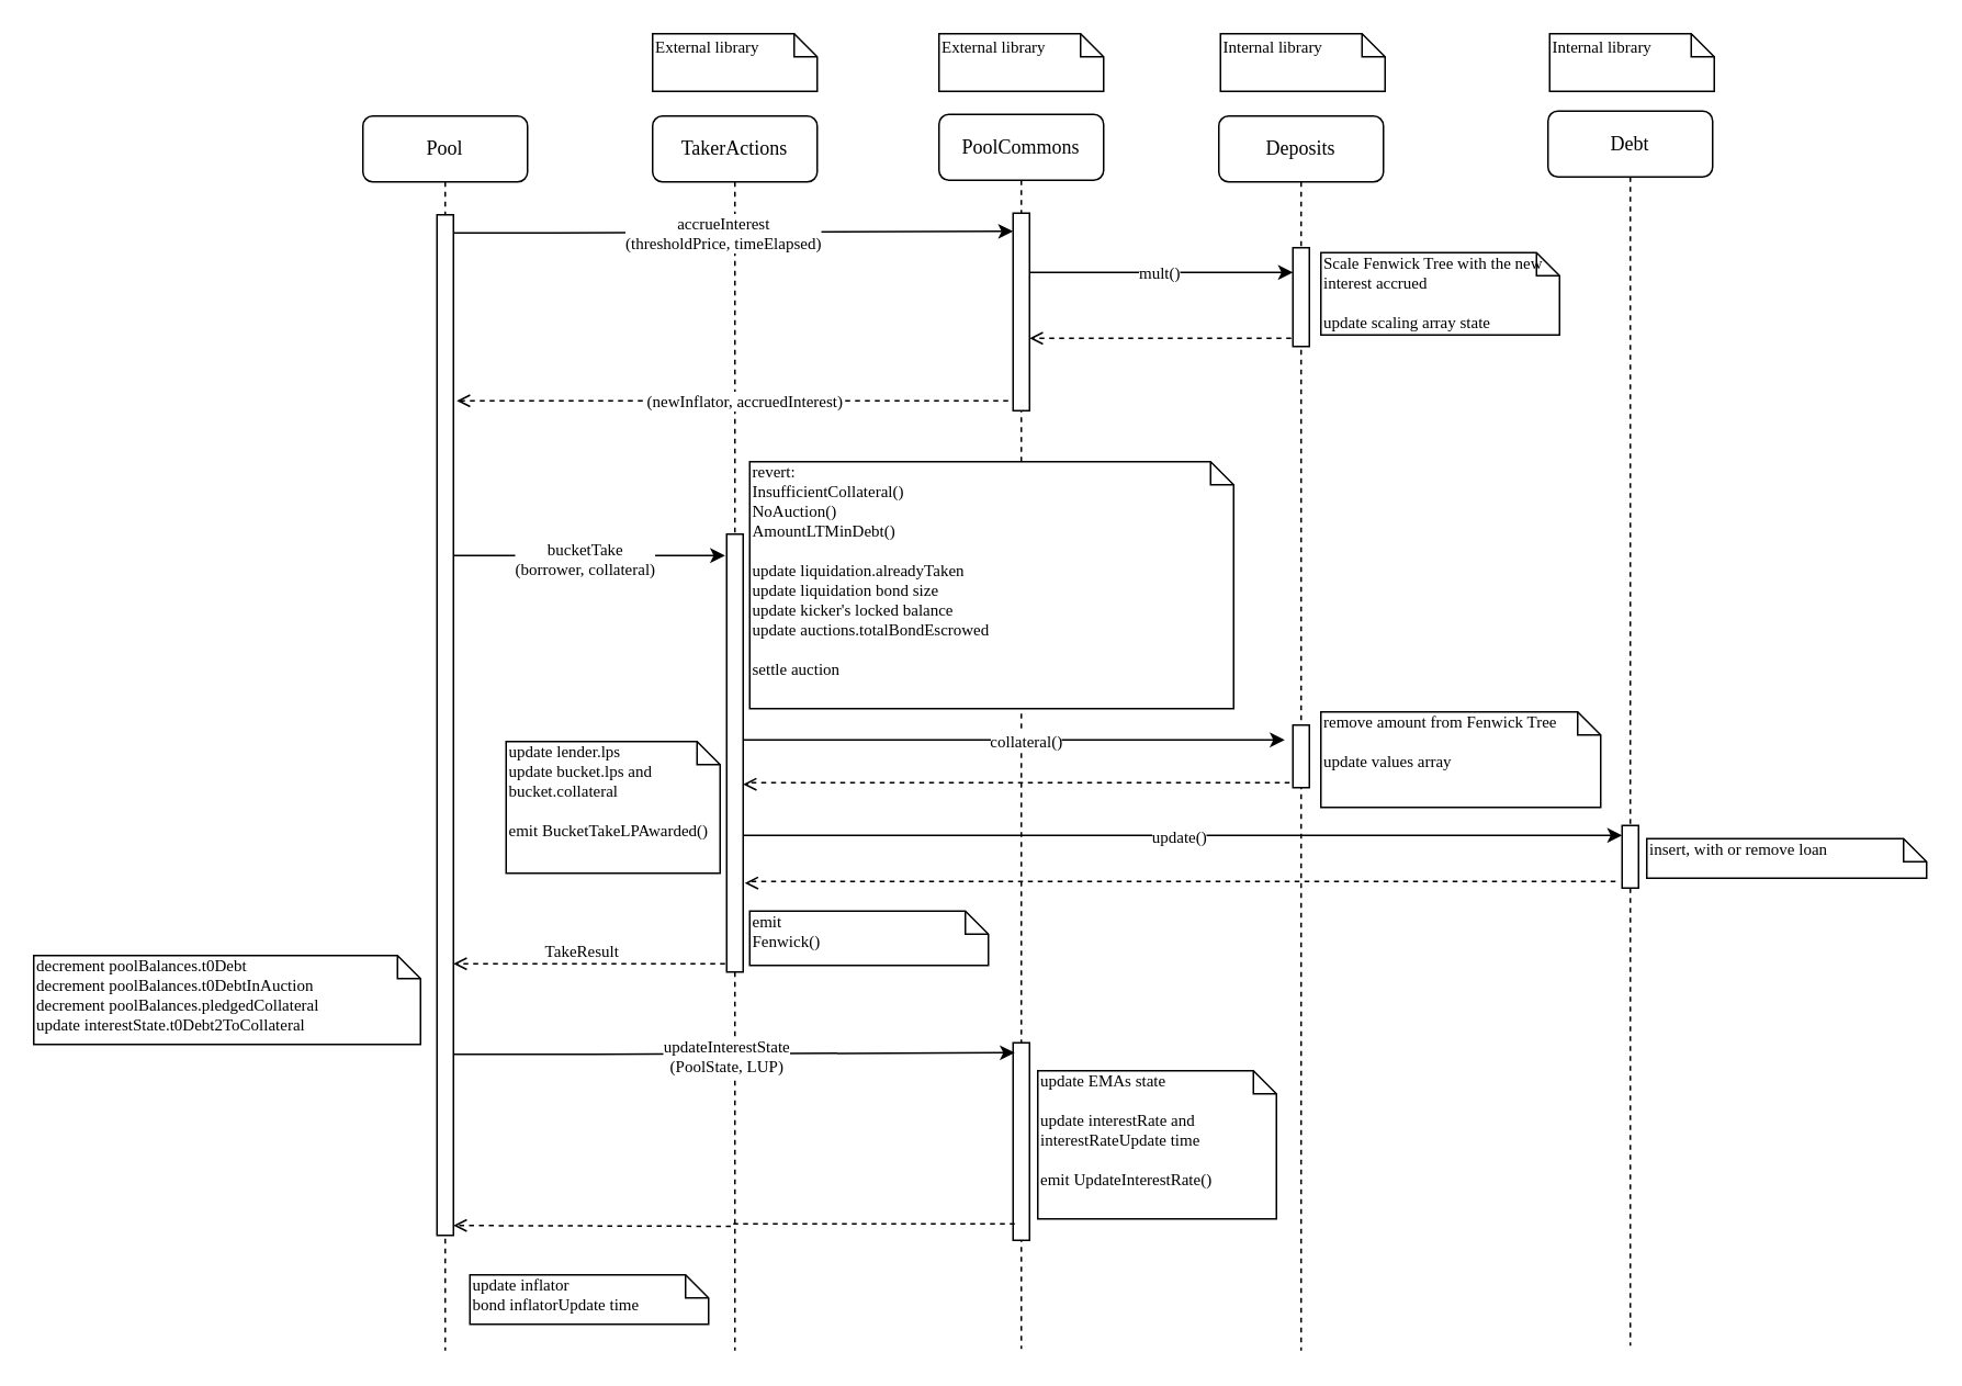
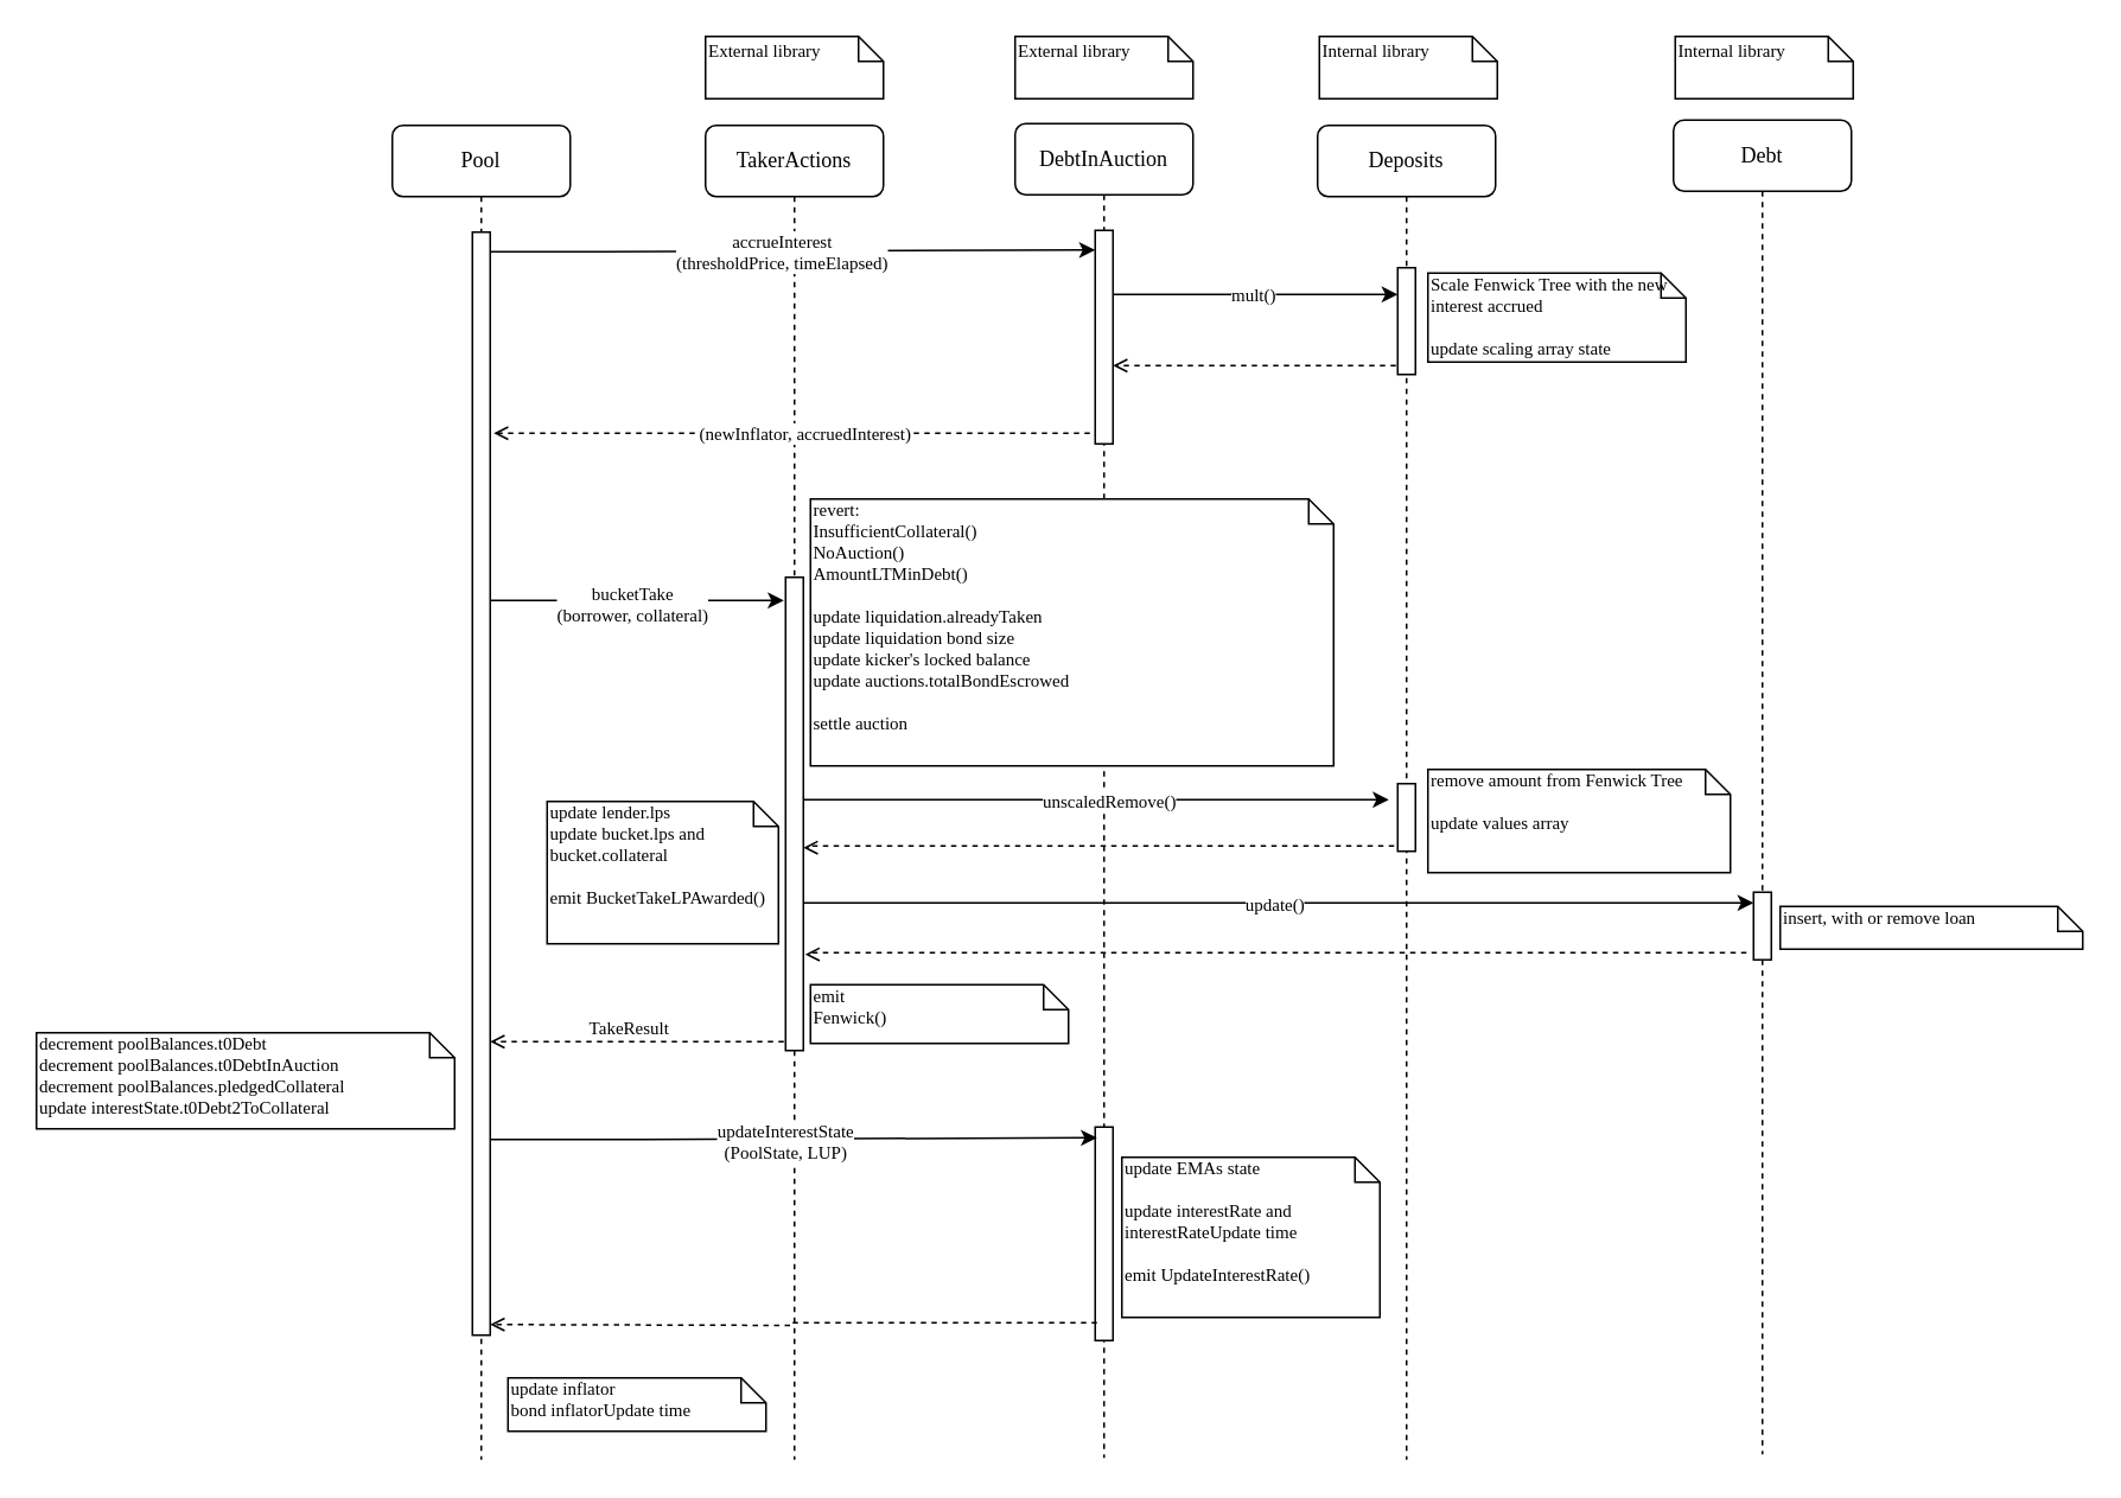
- <mxCell id="5" value="PoolCommons" style="shape=umlLifeline;perimeter=lifelinePerimeter;whiteSpace=wrap;html=1;container=1;collapsible=0;recursiveResize=0;outlineConnect=0;rounded=1;shadow=0;comic=0;labelBackgroundColor=none;strokeWidth=1;fontFamily=Verdana;fontSize=12;align=center;" parent="1" vertex="1"><mxGeometry x="570" y="69" width="100" height="750" as="geometry" /></mxCell>
+ <mxCell id="5" value="DebtInAuction" style="shape=umlLifeline;perimeter=lifelinePerimeter;whiteSpace=wrap;html=1;container=1;collapsible=0;recursiveResize=0;outlineConnect=0;rounded=1;shadow=0;comic=0;labelBackgroundColor=none;strokeWidth=1;fontFamily=Verdana;fontSize=12;align=center;" parent="1" vertex="1"><mxGeometry x="570" y="69" width="100" height="750" as="geometry" /></mxCell>
- <mxCell id="43" value="collateral()" style="edgeLabel;html=1;align=center;verticalAlign=middle;resizable=0;points=[];fontSize=10;fontFamily=Tahoma;" parent="1" vertex="1" connectable="0"><mxGeometry x="620" y="246" as="geometry"><mxPoint x="2" y="203" as="offset" /></mxGeometry></mxCell>
+ <mxCell id="43" value="unscaledRemove()" style="edgeLabel;html=1;align=center;verticalAlign=middle;resizable=0;points=[];fontSize=10;fontFamily=Tahoma;" parent="1" vertex="1" connectable="0"><mxGeometry x="620" y="246" as="geometry"><mxPoint x="2" y="203" as="offset" /></mxGeometry></mxCell>
